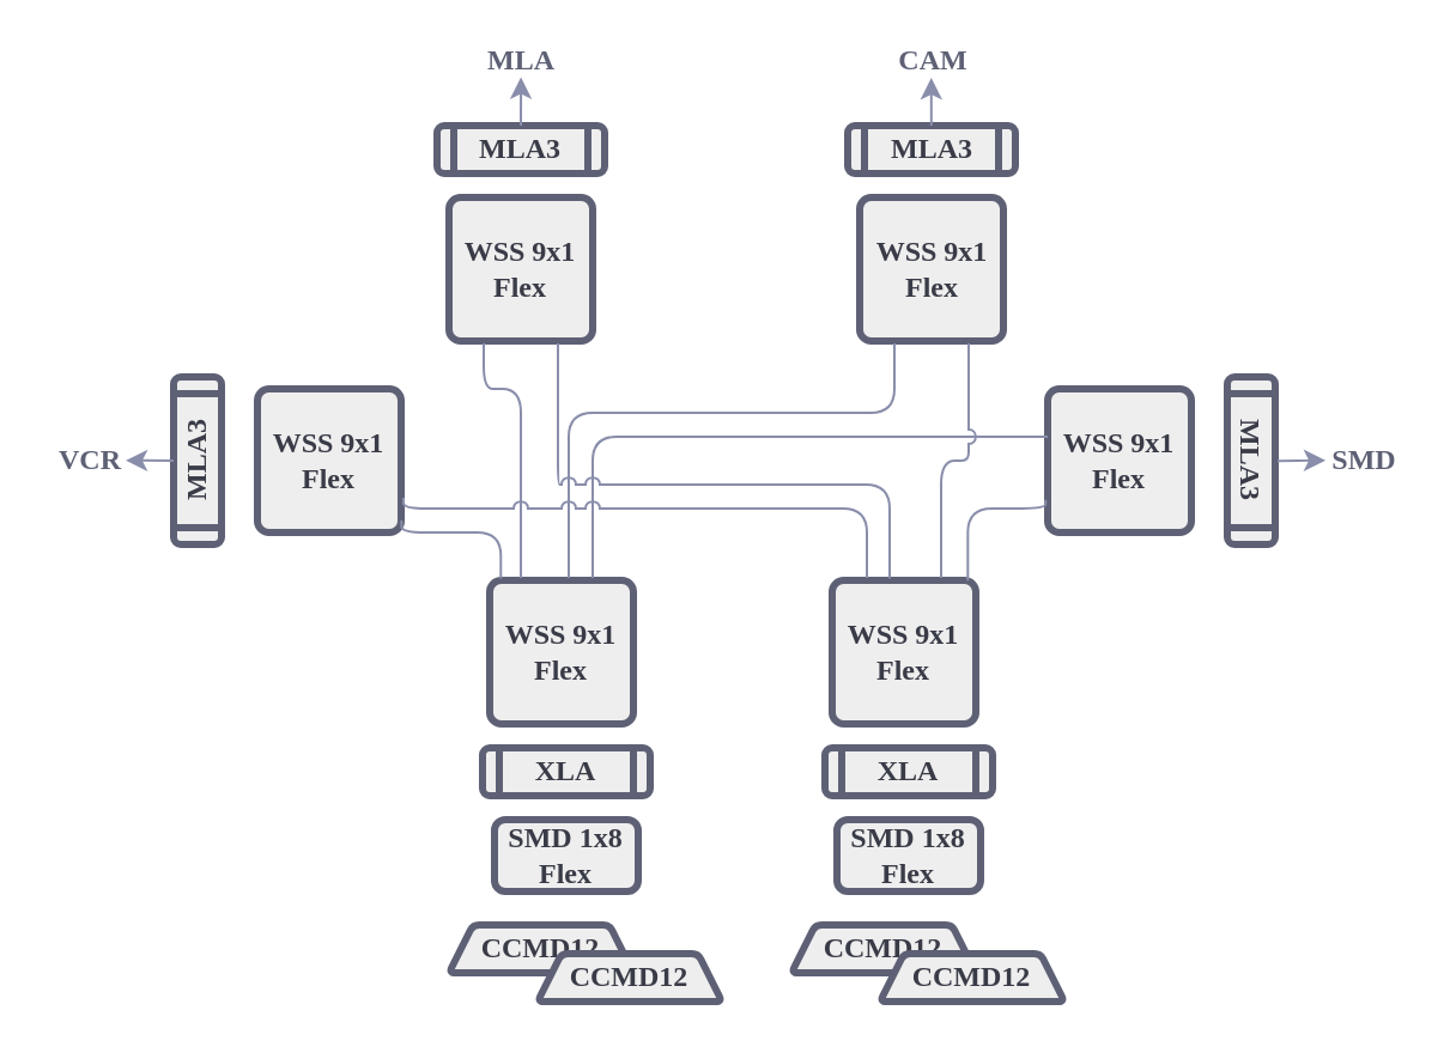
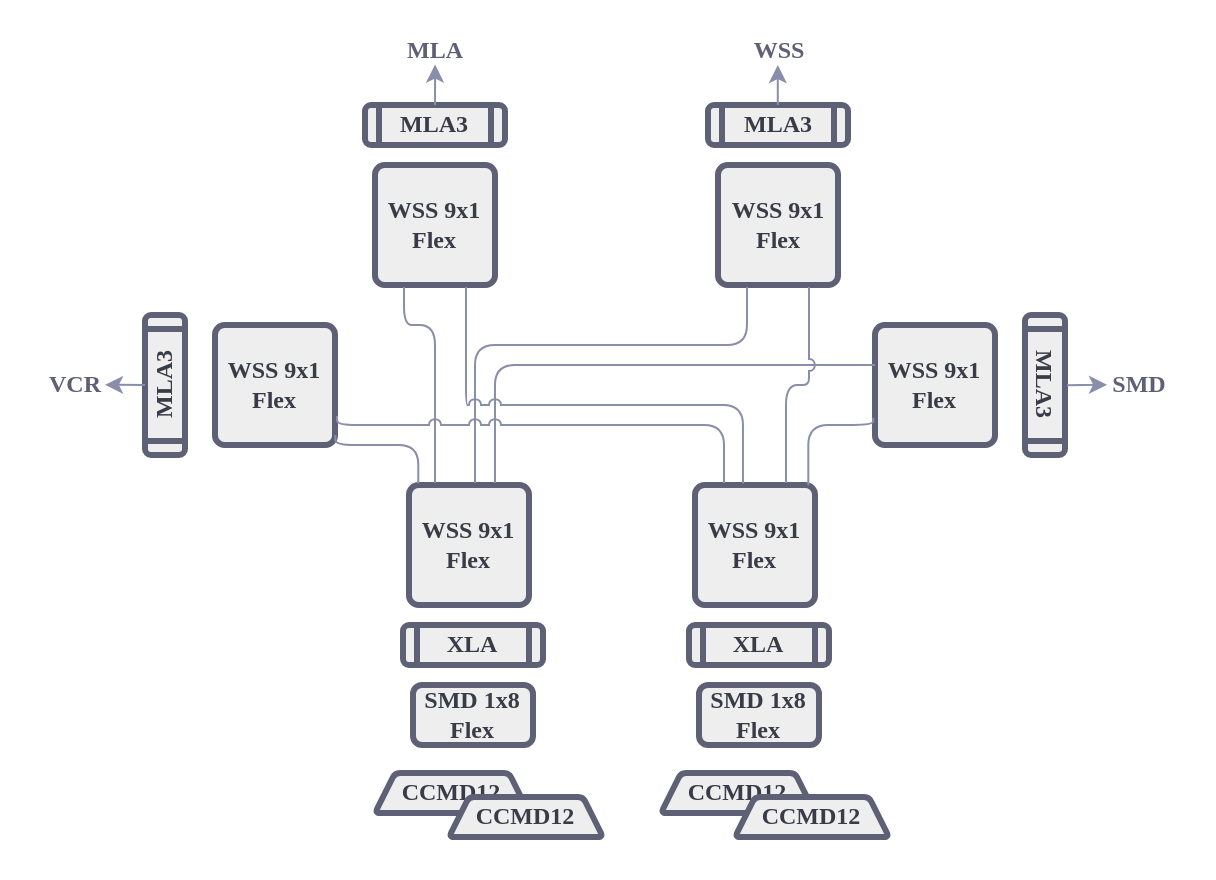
- <mxCell id="28" value="CAM" style="text;strokeColor=none;fillColor=none;html=1;fontSize=12;fontStyle=1;verticalAlign=middle;align=center;fontFamily=Consolas;fontColor=#5E6175;" parent="1" vertex="1"><mxGeometry x="371.75" y="20" width="33.5" height="10" as="geometry" /></mxCell>
+ <mxCell id="28" value="WSS" style="text;strokeColor=none;fillColor=none;html=1;fontSize=12;fontStyle=1;verticalAlign=middle;align=center;fontFamily=Consolas;fontColor=#5E6175;" parent="1" vertex="1"><mxGeometry x="371.75" y="20" width="33.5" height="10" as="geometry" /></mxCell>
